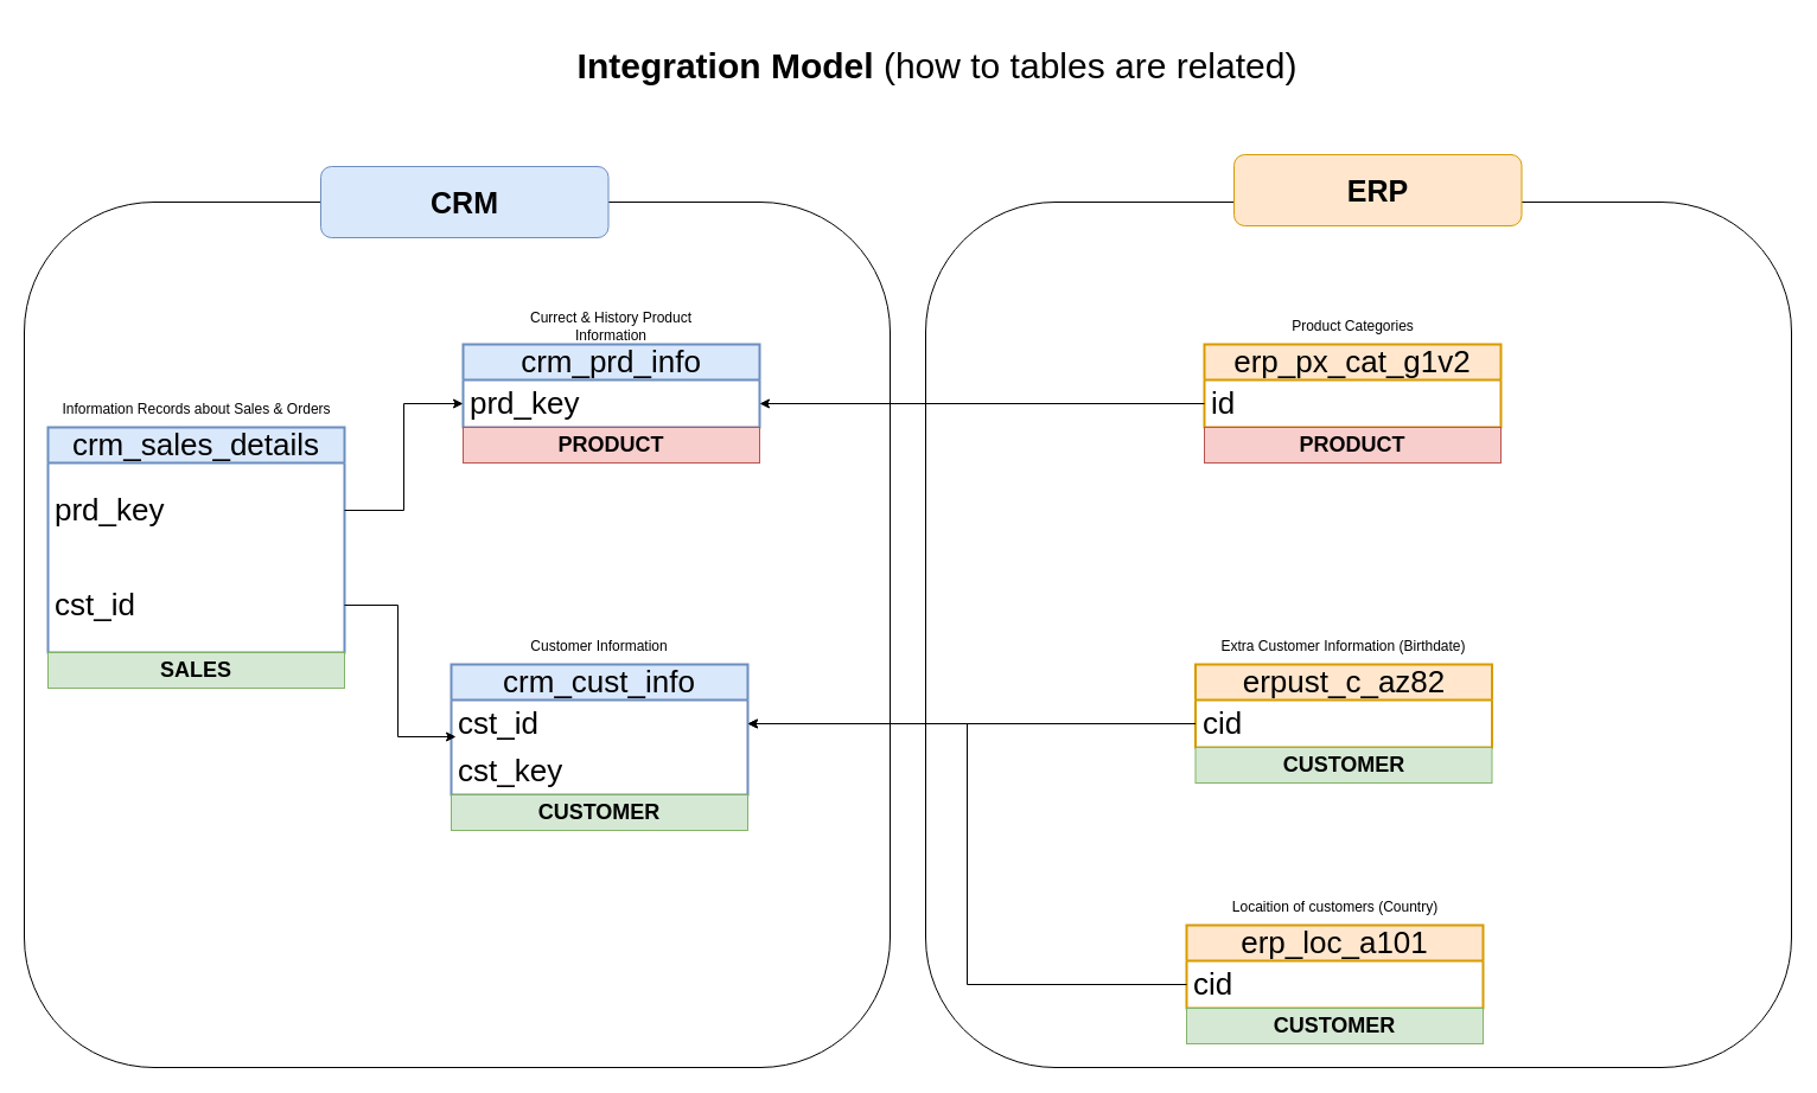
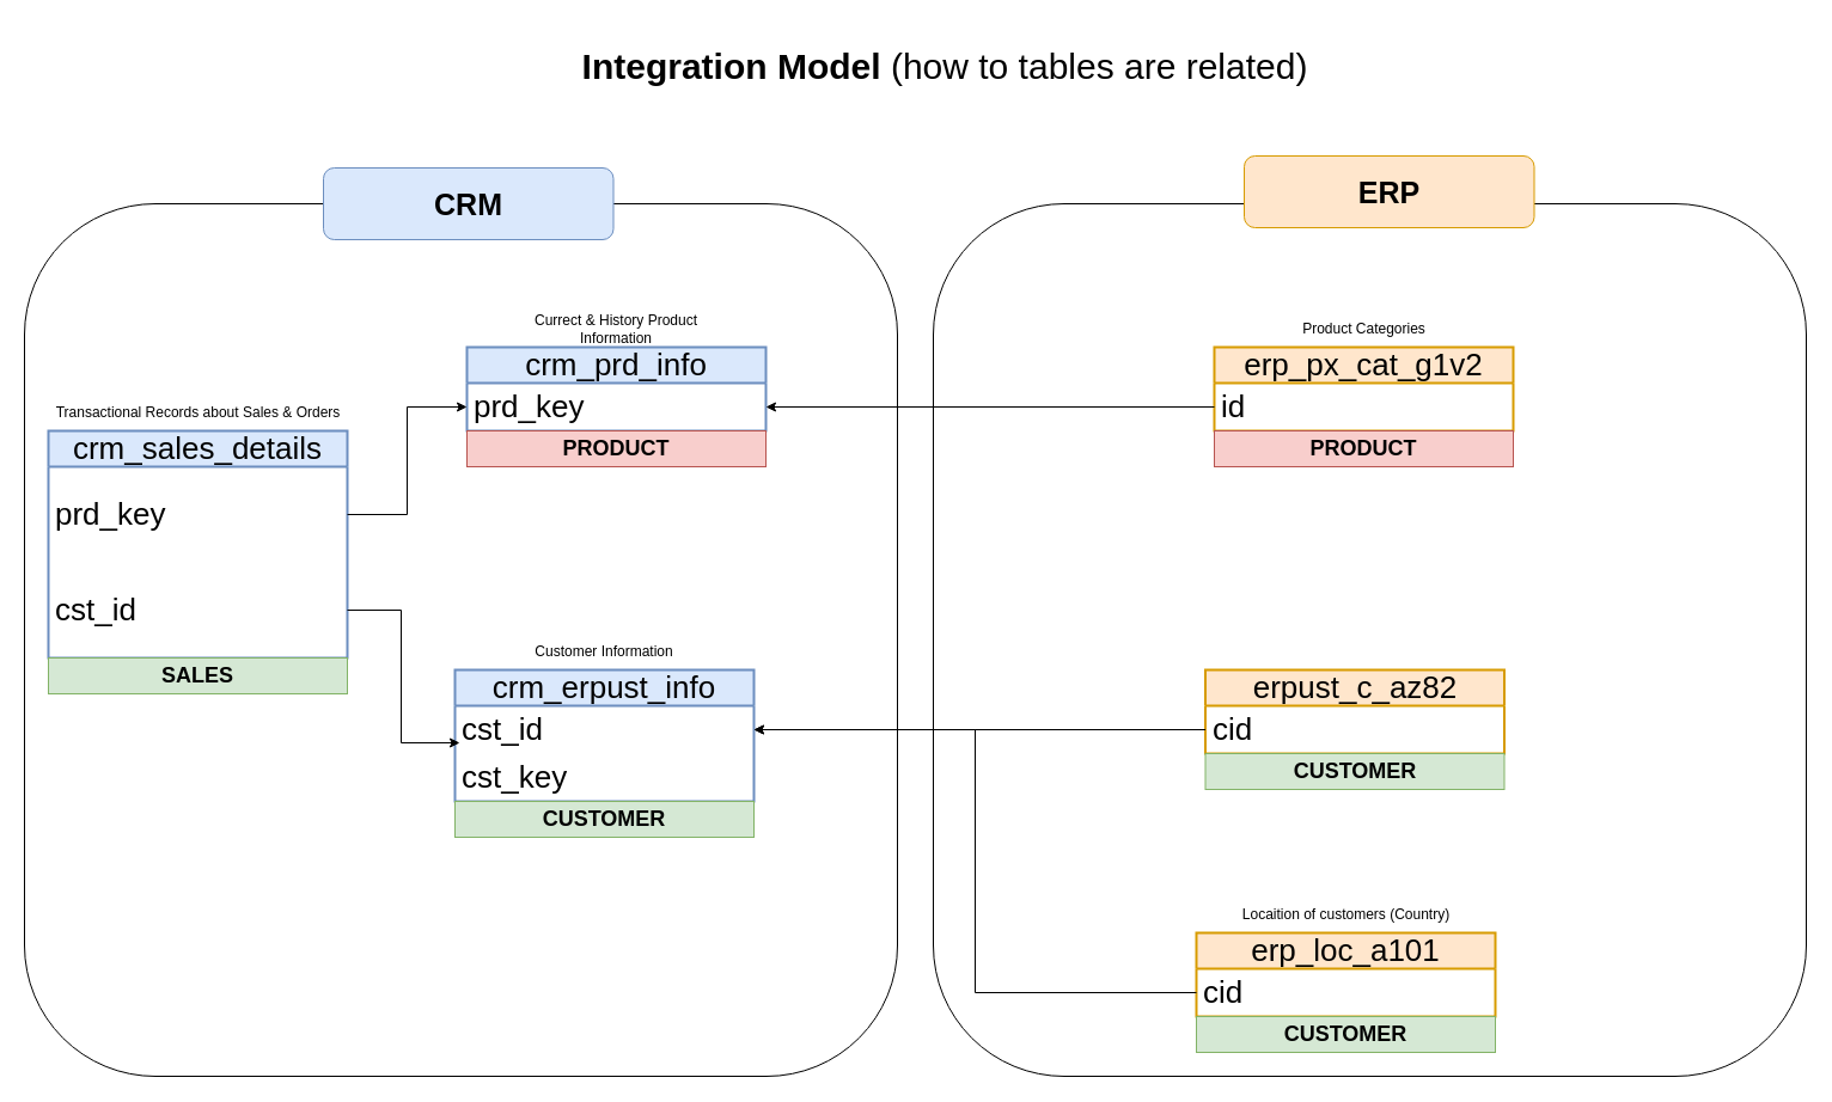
- <mxCell id="13" value="Information Records about Sales &amp;amp; Orders" style="text;html=1;align=center;verticalAlign=middle;whiteSpace=wrap;rounded=0;" parent="1" vertex="1"><mxGeometry x="42.5" y="330" width="245" height="30" as="geometry" /></mxCell>
+ <mxCell id="13" value="Transactional Records about Sales &amp;amp; Orders" style="text;html=1;align=center;verticalAlign=middle;whiteSpace=wrap;rounded=0;" parent="1" vertex="1"><mxGeometry x="42.5" y="330" width="245" height="30" as="geometry" /></mxCell>
- <mxCell id="18" value="Extra Customer Information (Birthdate)" style="text;html=1;align=center;verticalAlign=middle;whiteSpace=wrap;rounded=0;" parent="1" vertex="1"><mxGeometry x="1015" y="530" width="235" height="30" as="geometry" /></mxCell>
- <mxCell id="3" value="crm_cust_info" style="swimlane;fontStyle=0;childLayout=stackLayout;horizontal=1;startSize=30;horizontalStack=0;resizeParent=1;resizeParentMax=0;resizeLast=0;collapsible=1;marginBottom=0;whiteSpace=wrap;html=1;fillColor=#dae8fc;strokeColor=#6c8ebf;strokeWidth=2;fontSize=26;" parent="1" vertex="1"><mxGeometry x="380" y="560" width="250" height="110" as="geometry" /></mxCell>
+ <mxCell id="3" value="crm_erpust_info" style="swimlane;fontStyle=0;childLayout=stackLayout;horizontal=1;startSize=30;horizontalStack=0;resizeParent=1;resizeParentMax=0;resizeLast=0;collapsible=1;marginBottom=0;whiteSpace=wrap;html=1;fillColor=#dae8fc;strokeColor=#6c8ebf;strokeWidth=2;fontSize=26;" parent="1" vertex="1"><mxGeometry x="380" y="560" width="250" height="110" as="geometry" /></mxCell>
